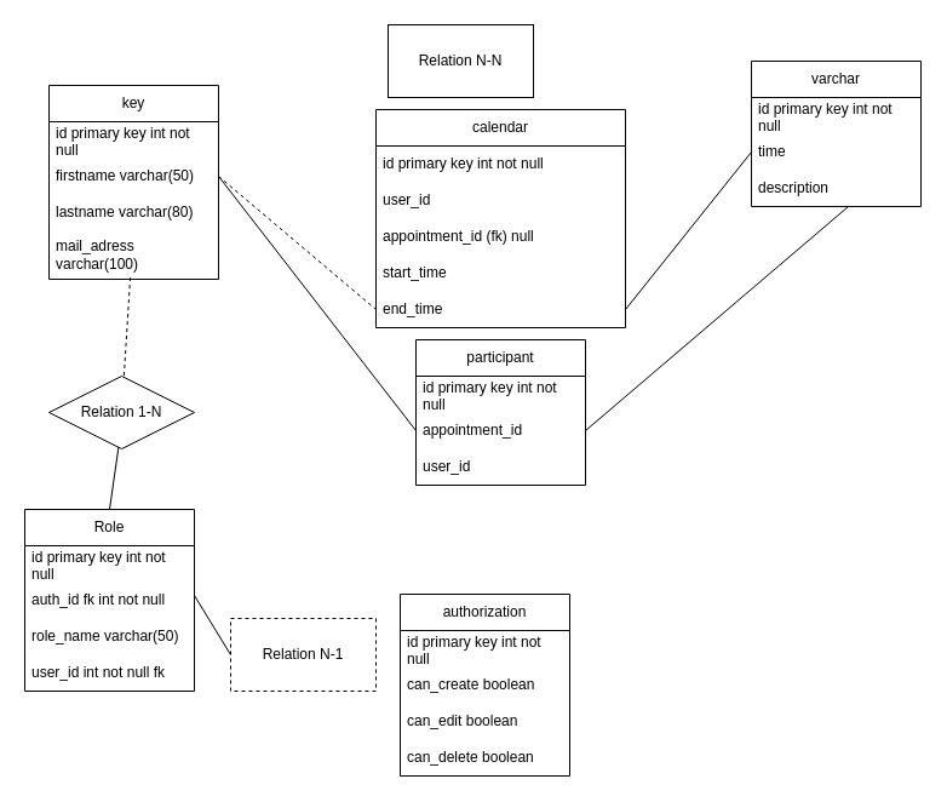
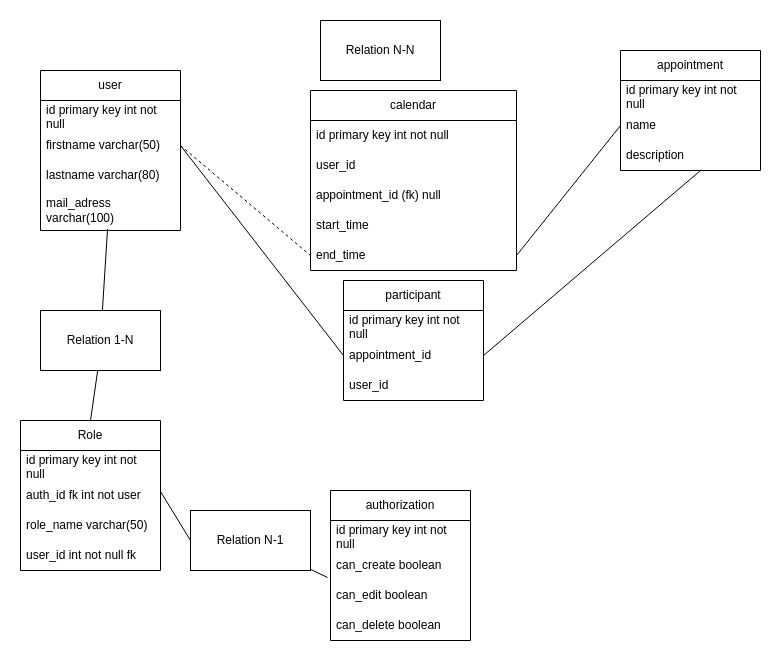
- <mxCell id="8" value="varchar" style="swimlane;fontStyle=0;childLayout=stackLayout;horizontal=1;startSize=30;horizontalStack=0;resizeParent=1;resizeParentMax=0;resizeLast=0;collapsible=1;marginBottom=0;whiteSpace=wrap;html=1;" parent="1" vertex="1"><mxGeometry x="620" y="50" width="140" height="120" as="geometry" /></mxCell>
+ <mxCell id="8" value="appointment" style="swimlane;fontStyle=0;childLayout=stackLayout;horizontal=1;startSize=30;horizontalStack=0;resizeParent=1;resizeParentMax=0;resizeLast=0;collapsible=1;marginBottom=0;whiteSpace=wrap;html=1;" parent="1" vertex="1"><mxGeometry x="620" y="50" width="140" height="120" as="geometry" /></mxCell>
- <mxCell id="3" value="key" style="swimlane;fontStyle=0;childLayout=stackLayout;horizontal=1;startSize=30;horizontalStack=0;resizeParent=1;resizeParentMax=0;resizeLast=0;collapsible=1;marginBottom=0;whiteSpace=wrap;html=1;" parent="1" vertex="1"><mxGeometry x="40" y="70" width="140" height="160" as="geometry" /></mxCell>
+ <mxCell id="3" value="user" style="swimlane;fontStyle=0;childLayout=stackLayout;horizontal=1;startSize=30;horizontalStack=0;resizeParent=1;resizeParentMax=0;resizeLast=0;collapsible=1;marginBottom=0;whiteSpace=wrap;html=1;" parent="1" vertex="1"><mxGeometry x="40" y="70" width="140" height="160" as="geometry" /></mxCell>
- <mxCell id="10" value="time" style="text;strokeColor=none;fillColor=none;align=left;verticalAlign=middle;spacingLeft=4;spacingRight=4;overflow=hidden;points=[[0,0.5],[1,0.5]];portConstraint=eastwest;rotatable=0;whiteSpace=wrap;html=1;" parent="8" vertex="1"><mxGeometry y="60" width="140" height="30" as="geometry" /></mxCell>
+ <mxCell id="10" value="name" style="text;strokeColor=none;fillColor=none;align=left;verticalAlign=middle;spacingLeft=4;spacingRight=4;overflow=hidden;points=[[0,0.5],[1,0.5]];portConstraint=eastwest;rotatable=0;whiteSpace=wrap;html=1;" parent="8" vertex="1"><mxGeometry y="60" width="140" height="30" as="geometry" /></mxCell>
- <mxCell id="25" value="" style="endArrow=none;html=1;rounded=0;exitX=0.479;exitY=0.967;exitDx=0;exitDy=0;exitPerimeter=0;dashed=1;" parent="1" source="7" target="26" edge="1"><mxGeometry width="50" height="50" relative="1" as="geometry"><mxPoint x="127" y="279" as="sourcePoint" /><mxPoint x="90" y="410" as="targetPoint" /></mxGeometry></mxCell>
+ <mxCell id="25" value="" style="endArrow=none;html=1;rounded=0;exitX=0.479;exitY=0.967;exitDx=0;exitDy=0;exitPerimeter=0;" parent="1" source="7" target="26" edge="1"><mxGeometry width="50" height="50" relative="1" as="geometry"><mxPoint x="127" y="279" as="sourcePoint" /><mxPoint x="90" y="410" as="targetPoint" /></mxGeometry></mxCell>
- <mxCell id="26" value="Relation 1-N" style="rhombus;whiteSpace=wrap;html=1;" parent="1" vertex="1"><mxGeometry x="40" y="310" width="120" height="60" as="geometry" /></mxCell>
+ <mxCell id="26" value="Relation 1-N" style="whiteSpace=wrap;html=1;" parent="1" vertex="1"><mxGeometry x="40" y="310" width="120" height="60" as="geometry" /></mxCell>
- <mxCell id="21" value="auth_id fk int not null" style="text;strokeColor=none;fillColor=none;align=left;verticalAlign=middle;spacingLeft=4;spacingRight=4;overflow=hidden;points=[[0,0.5],[1,0.5]];portConstraint=eastwest;rotatable=0;whiteSpace=wrap;html=1;" parent="19" vertex="1"><mxGeometry y="60" width="140" height="30" as="geometry" /></mxCell>
+ <mxCell id="21" value="auth_id fk int not user" style="text;strokeColor=none;fillColor=none;align=left;verticalAlign=middle;spacingLeft=4;spacingRight=4;overflow=hidden;points=[[0,0.5],[1,0.5]];portConstraint=eastwest;rotatable=0;whiteSpace=wrap;html=1;" parent="19" vertex="1"><mxGeometry y="60" width="140" height="30" as="geometry" /></mxCell>
- <mxCell id="41" value="Relation N-1" style="whiteSpace=wrap;html=1;dashed=1;" parent="1" vertex="1"><mxGeometry x="190" y="510" width="120" height="60" as="geometry" /></mxCell>
+ <mxCell id="41" value="Relation N-1" style="whiteSpace=wrap;html=1;" parent="1" vertex="1"><mxGeometry x="190" y="510" width="120" height="60" as="geometry" /></mxCell>
+ <mxCell id="40" value="" style="endArrow=none;html=1;rounded=0;exitX=-0.021;exitY=-0.1;exitDx=0;exitDy=0;exitPerimeter=0;" edge="1" parent="1" source="15" target="41"><mxGeometry width="50" height="50" relative="1" as="geometry"><mxPoint x="327" y="577" as="sourcePoint" /><mxPoint x="160" y="491" as="targetPoint" /></mxGeometry></mxCell>
